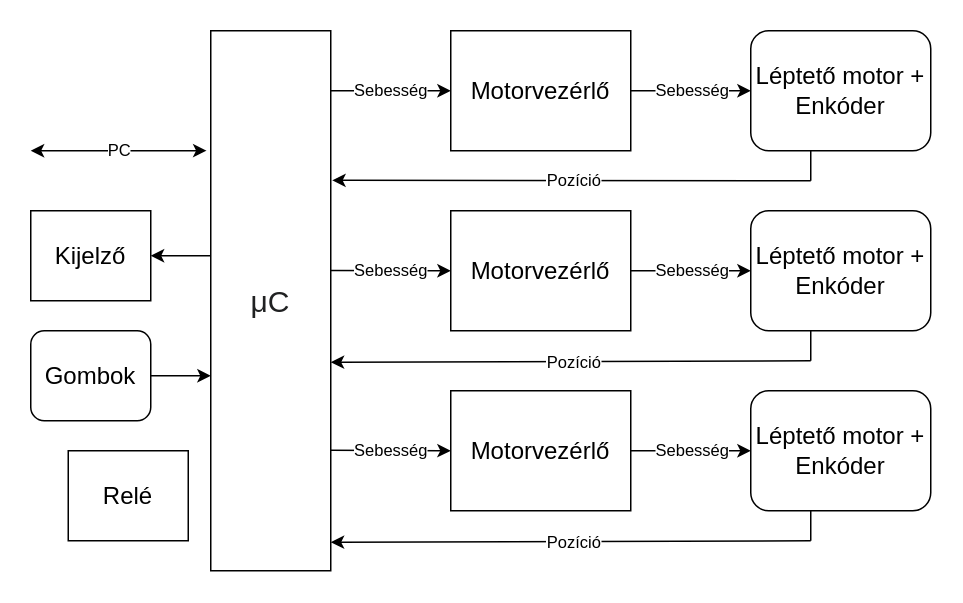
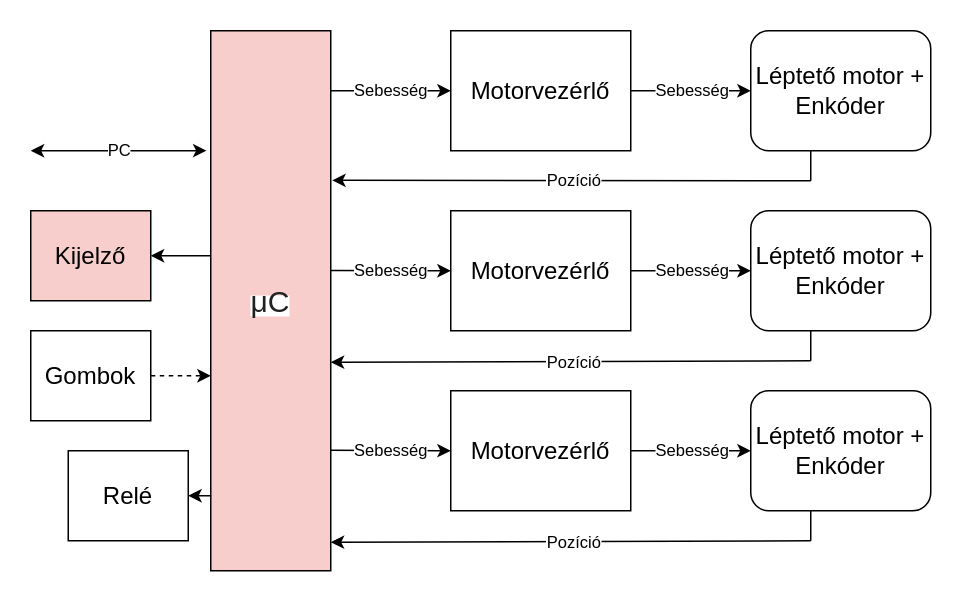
- <mxCell id="32" value="&lt;font style=&quot;font-size: 16px;&quot;&gt;Kijelző&lt;/font&gt;" style="rounded=0;whiteSpace=wrap;html=1;" vertex="1" parent="1"><mxGeometry x="20" y="140" width="80" height="60" as="geometry" /></mxCell>
+ <mxCell id="32" value="&lt;font style=&quot;font-size: 16px;&quot;&gt;Kijelző&lt;/font&gt;" style="rounded=0;whiteSpace=wrap;html=1;fillColor=#f8cecc;" vertex="1" parent="1"><mxGeometry x="20" y="140" width="80" height="60" as="geometry" /></mxCell>
- <mxCell id="4" value="&lt;span style=&quot;color: rgb(32, 33, 34); font-family: sans-serif; text-align: left; background-color: rgb(255, 255, 255);&quot;&gt;&lt;font style=&quot;font-size: 20px;&quot;&gt;μC&lt;/font&gt;&lt;/span&gt;" style="rounded=0;whiteSpace=wrap;html=1;" vertex="1" parent="1"><mxGeometry x="140" y="20" width="80" height="360" as="geometry" /></mxCell>
+ <mxCell id="4" value="&lt;span style=&quot;color: rgb(32, 33, 34); font-family: sans-serif; text-align: left; background-color: rgb(255, 255, 255);&quot;&gt;&lt;font style=&quot;font-size: 20px;&quot;&gt;μC&lt;/font&gt;&lt;/span&gt;" style="rounded=0;whiteSpace=wrap;html=1;fillColor=#f8cecc;" vertex="1" parent="1"><mxGeometry x="140" y="20" width="80" height="360" as="geometry" /></mxCell>
- <mxCell id="33" value="&lt;span style=&quot;font-size: 16px;&quot;&gt;Gombok&lt;/span&gt;" style="whiteSpace=wrap;html=1;rounded=1;" vertex="1" parent="1"><mxGeometry x="20" y="220" width="80" height="60" as="geometry" /></mxCell>
+ <mxCell id="33" value="&lt;span style=&quot;font-size: 16px;&quot;&gt;Gombok&lt;/span&gt;" style="rounded=0;whiteSpace=wrap;html=1;" vertex="1" parent="1"><mxGeometry x="20" y="220" width="80" height="60" as="geometry" /></mxCell>
- <mxCell id="36" value="" style="endArrow=classic;html=1;rounded=0;exitX=1;exitY=0.5;exitDx=0;exitDy=0;entryX=0;entryY=0.639;entryDx=0;entryDy=0;entryPerimeter=0;" edge="1" parent="1" source="33" target="4"><mxGeometry width="50" height="50" relative="1" as="geometry"><mxPoint x="100" y="310" as="sourcePoint" /><mxPoint x="150" y="260" as="targetPoint" /></mxGeometry></mxCell>
+ <mxCell id="36" value="" style="endArrow=classic;html=1;rounded=0;exitX=1;exitY=0.5;exitDx=0;exitDy=0;entryX=0;entryY=0.639;entryDx=0;entryDy=0;entryPerimeter=0;dashed=1;" edge="1" parent="1" source="33" target="4"><mxGeometry width="50" height="50" relative="1" as="geometry"><mxPoint x="100" y="310" as="sourcePoint" /><mxPoint x="150" y="260" as="targetPoint" /></mxGeometry></mxCell>
+ <mxCell id="35" value="" style="endArrow=classic;html=1;rounded=0;entryX=1;entryY=0.5;entryDx=0;entryDy=0;exitX=0.004;exitY=0.861;exitDx=0;exitDy=0;exitPerimeter=0;" edge="1" parent="1" source="4" target="34"><mxGeometry width="50" height="50" relative="1" as="geometry"><mxPoint x="90" y="350" as="sourcePoint" /><mxPoint x="140" y="300" as="targetPoint" /></mxGeometry></mxCell>
